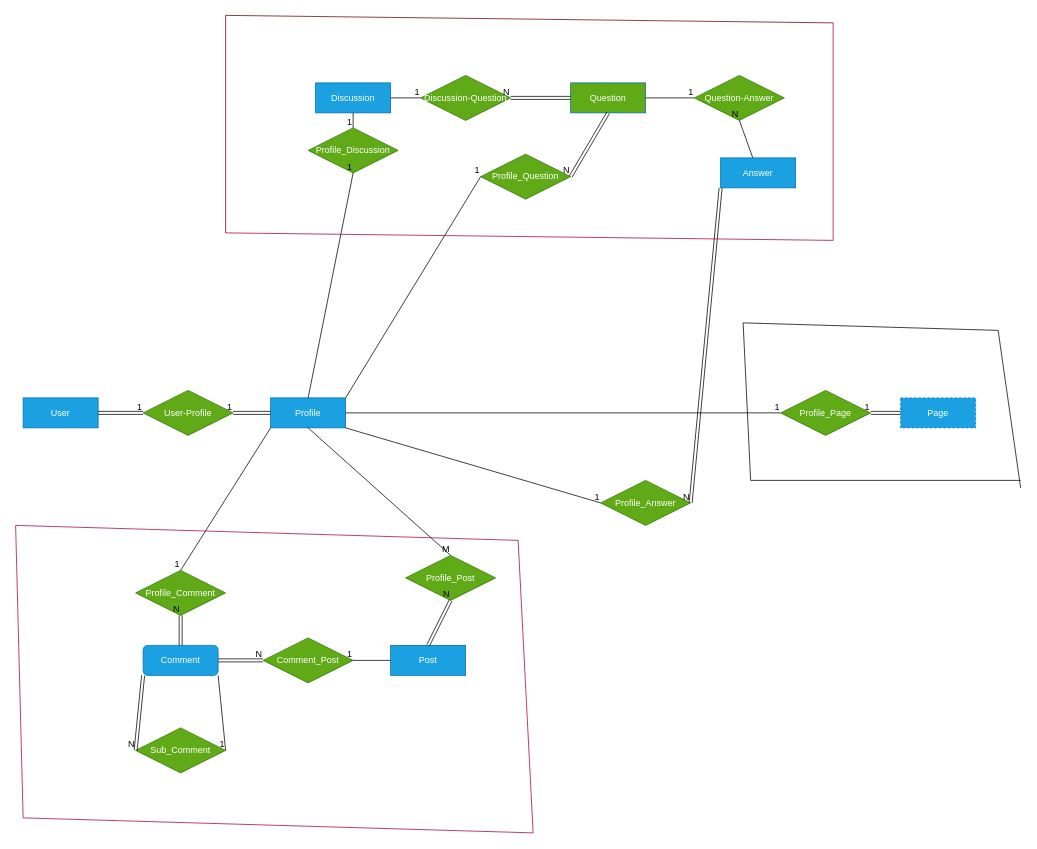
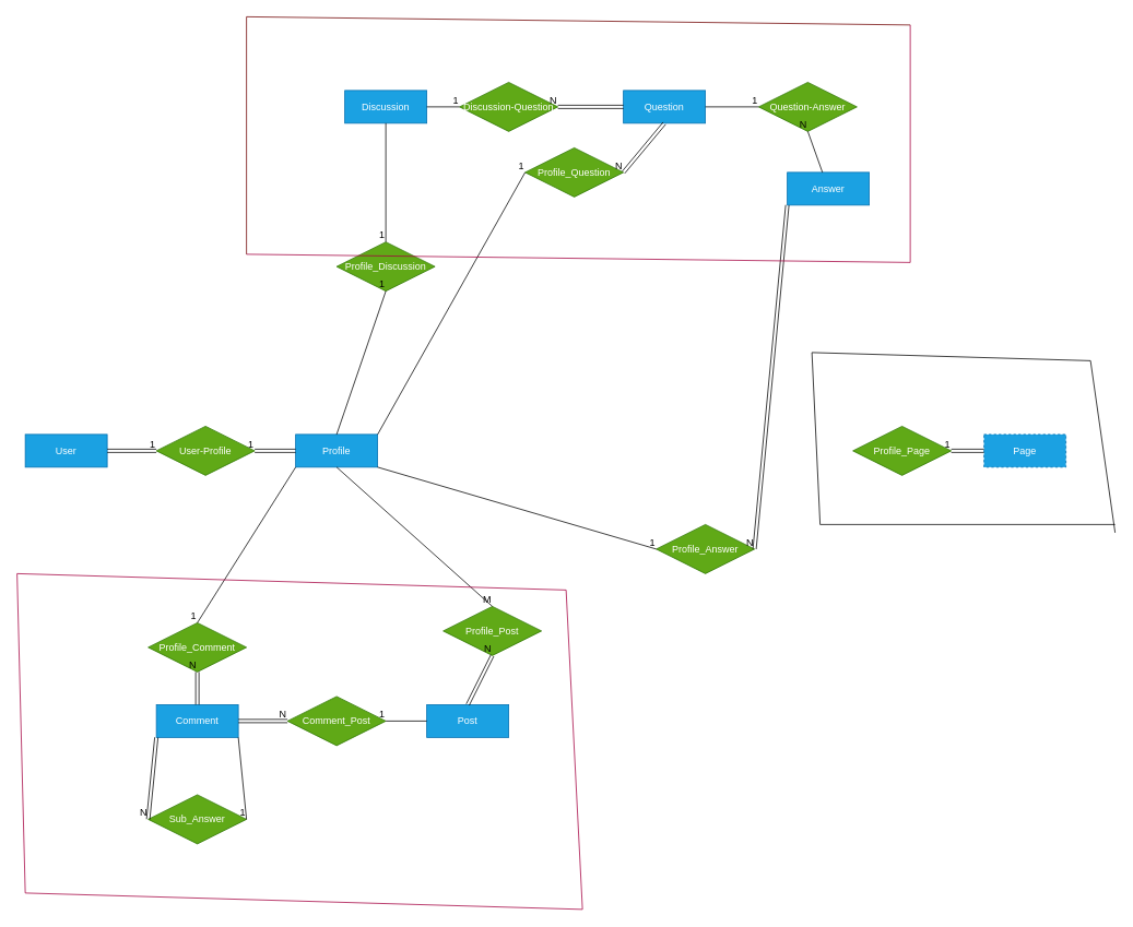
- <mxCell id="8" value="&lt;div&gt;Question&lt;/div&gt;" style="whiteSpace=wrap;html=1;align=center;fillColor=#60a917;fontColor=#ffffff;strokeColor=#006EAF;" parent="1" vertex="1"><mxGeometry x="760" y="110" width="100" height="40" as="geometry" /></mxCell>
+ <mxCell id="8" value="&lt;div&gt;Question&lt;/div&gt;" style="whiteSpace=wrap;html=1;align=center;fillColor=#1ba1e2;fontColor=#ffffff;strokeColor=#006EAF;" parent="1" vertex="1"><mxGeometry x="760" y="110" width="100" height="40" as="geometry" /></mxCell>
- <mxCell id="26" value="Profile_Discussion" style="shape=rhombus;perimeter=rhombusPerimeter;whiteSpace=wrap;html=1;align=center;fillColor=#60a917;fontColor=#ffffff;strokeColor=#2D7600;" parent="1" vertex="1"><mxGeometry x="410" y="170" width="120" height="60" as="geometry" /></mxCell>
+ <mxCell id="26" value="Profile_Discussion" style="shape=rhombus;perimeter=rhombusPerimeter;whiteSpace=wrap;html=1;align=center;fillColor=#60a917;fontColor=#ffffff;strokeColor=#2D7600;" parent="1" vertex="1"><mxGeometry x="410" y="295" width="120" height="60" as="geometry" /></mxCell>
- <mxCell id="44" value="&lt;div&gt;Profile_Question&lt;/div&gt;" style="shape=rhombus;perimeter=rhombusPerimeter;whiteSpace=wrap;html=1;align=center;fillColor=#60a917;fontColor=#ffffff;strokeColor=#2D7600;" parent="1" vertex="1"><mxGeometry x="640" y="205" width="120" height="60" as="geometry" /></mxCell>
+ <mxCell id="44" value="&lt;div&gt;Profile_Question&lt;/div&gt;" style="shape=rhombus;perimeter=rhombusPerimeter;whiteSpace=wrap;html=1;align=center;fillColor=#60a917;fontColor=#ffffff;strokeColor=#2D7600;" parent="1" vertex="1"><mxGeometry x="640" y="180" width="120" height="60" as="geometry" /></mxCell>
- <mxCell id="24" value="" style="endArrow=none;html=1;rounded=0;entryX=0;entryY=0.5;entryDx=0;entryDy=0;exitX=1;exitY=0.5;exitDx=0;exitDy=0;" parent="1" source="3" target="23" edge="1"><mxGeometry relative="1" as="geometry"><mxPoint x="500" y="680" as="sourcePoint" /><mxPoint x="660" y="680" as="targetPoint" /></mxGeometry></mxCell>
- <mxCell id="25" value="1" style="resizable=0;html=1;whiteSpace=wrap;align=right;verticalAlign=bottom;" parent="24" connectable="0" vertex="1"><mxGeometry x="1" relative="1" as="geometry" /></mxCell>
- <mxCell id="5" value="&lt;div&gt;Comment&lt;/div&gt;" style="whiteSpace=wrap;html=1;align=center;fillColor=#1ba1e2;fontColor=#ffffff;strokeColor=#006EAF;rounded=1;" parent="1" vertex="1"><mxGeometry x="190" y="860" width="100" height="40" as="geometry" /></mxCell>
+ <mxCell id="5" value="&lt;div&gt;Comment&lt;/div&gt;" style="whiteSpace=wrap;html=1;align=center;fillColor=#1ba1e2;fontColor=#ffffff;strokeColor=#006EAF;" parent="1" vertex="1"><mxGeometry x="190" y="860" width="100" height="40" as="geometry" /></mxCell>
- <mxCell id="54" value="&lt;div&gt;Sub_Comment&lt;/div&gt;" style="shape=rhombus;perimeter=rhombusPerimeter;whiteSpace=wrap;html=1;align=center;fillColor=#60a917;fontColor=#ffffff;strokeColor=#2D7600;" parent="1" vertex="1"><mxGeometry x="180" y="970" width="120" height="60" as="geometry" /></mxCell>
+ <mxCell id="54" value="&lt;div&gt;Sub_Answer&lt;/div&gt;" style="shape=rhombus;perimeter=rhombusPerimeter;whiteSpace=wrap;html=1;align=center;fillColor=#60a917;fontColor=#ffffff;strokeColor=#2D7600;" parent="1" vertex="1"><mxGeometry x="180" y="970" width="120" height="60" as="geometry" /></mxCell>
